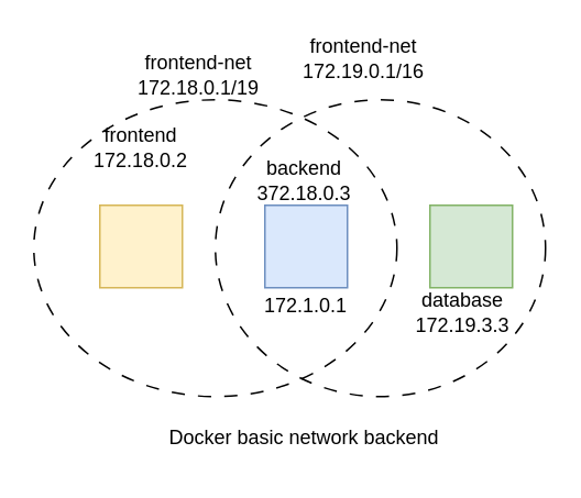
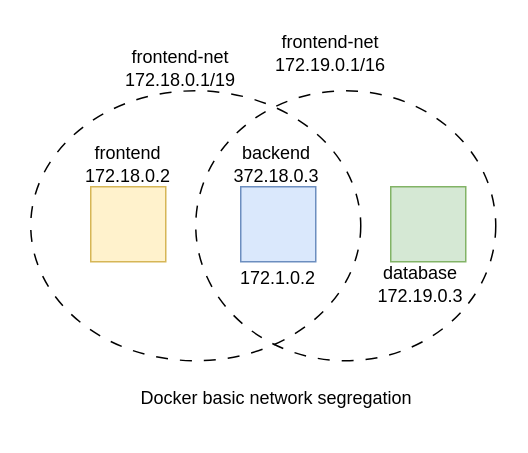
- <mxCell id="9" value="&lt;div&gt;frontend&lt;/div&gt;&lt;div&gt;172.18.0.2&lt;/div&gt;" style="text;html=1;align=center;verticalAlign=middle;whiteSpace=wrap;rounded=0;" vertex="1" parent="1"><mxGeometry x="50" y="74" width="70" height="30" as="geometry" /></mxCell>
+ <mxCell id="9" value="&lt;div&gt;frontend&lt;/div&gt;&lt;div&gt;172.18.0.2&lt;/div&gt;" style="text;html=1;align=center;verticalAlign=middle;whiteSpace=wrap;rounded=0;" vertex="1" parent="1"><mxGeometry x="50" y="94" width="70" height="30" as="geometry" /></mxCell>
- <mxCell id="11" value="&lt;div&gt;172.1.0.1&lt;/div&gt;" style="text;html=1;align=center;verticalAlign=middle;whiteSpace=wrap;rounded=0;" vertex="1" parent="1"><mxGeometry x="150" y="170" width="70" height="30" as="geometry" /></mxCell>
+ <mxCell id="11" value="&lt;div&gt;172.1.0.2&lt;/div&gt;" style="text;html=1;align=center;verticalAlign=middle;whiteSpace=wrap;rounded=0;" vertex="1" parent="1"><mxGeometry x="150" y="170" width="70" height="30" as="geometry" /></mxCell>
- <mxCell id="12" value="&lt;div&gt;database&lt;/div&gt;&lt;div&gt;172.19.3.3&lt;/div&gt;" style="text;html=1;align=center;verticalAlign=middle;whiteSpace=wrap;rounded=0;" vertex="1" parent="1"><mxGeometry x="245" y="174" width="70" height="30" as="geometry" /></mxCell>
+ <mxCell id="12" value="&lt;div&gt;database&lt;/div&gt;&lt;div&gt;172.19.0.3&lt;/div&gt;" style="text;html=1;align=center;verticalAlign=middle;whiteSpace=wrap;rounded=0;" vertex="1" parent="1"><mxGeometry x="245" y="174" width="70" height="30" as="geometry" /></mxCell>
- <mxCell id="13" value="&lt;div&gt;Docker basic network backend&lt;/div&gt;" style="text;html=1;align=center;verticalAlign=middle;whiteSpace=wrap;rounded=0;" vertex="1" parent="1"><mxGeometry x="84" y="250" width="200" height="30" as="geometry" /></mxCell>
+ <mxCell id="13" value="&lt;div&gt;Docker basic network segregation&lt;/div&gt;" style="text;html=1;align=center;verticalAlign=middle;whiteSpace=wrap;rounded=0;" vertex="1" parent="1"><mxGeometry x="84" y="250" width="200" height="30" as="geometry" /></mxCell>
